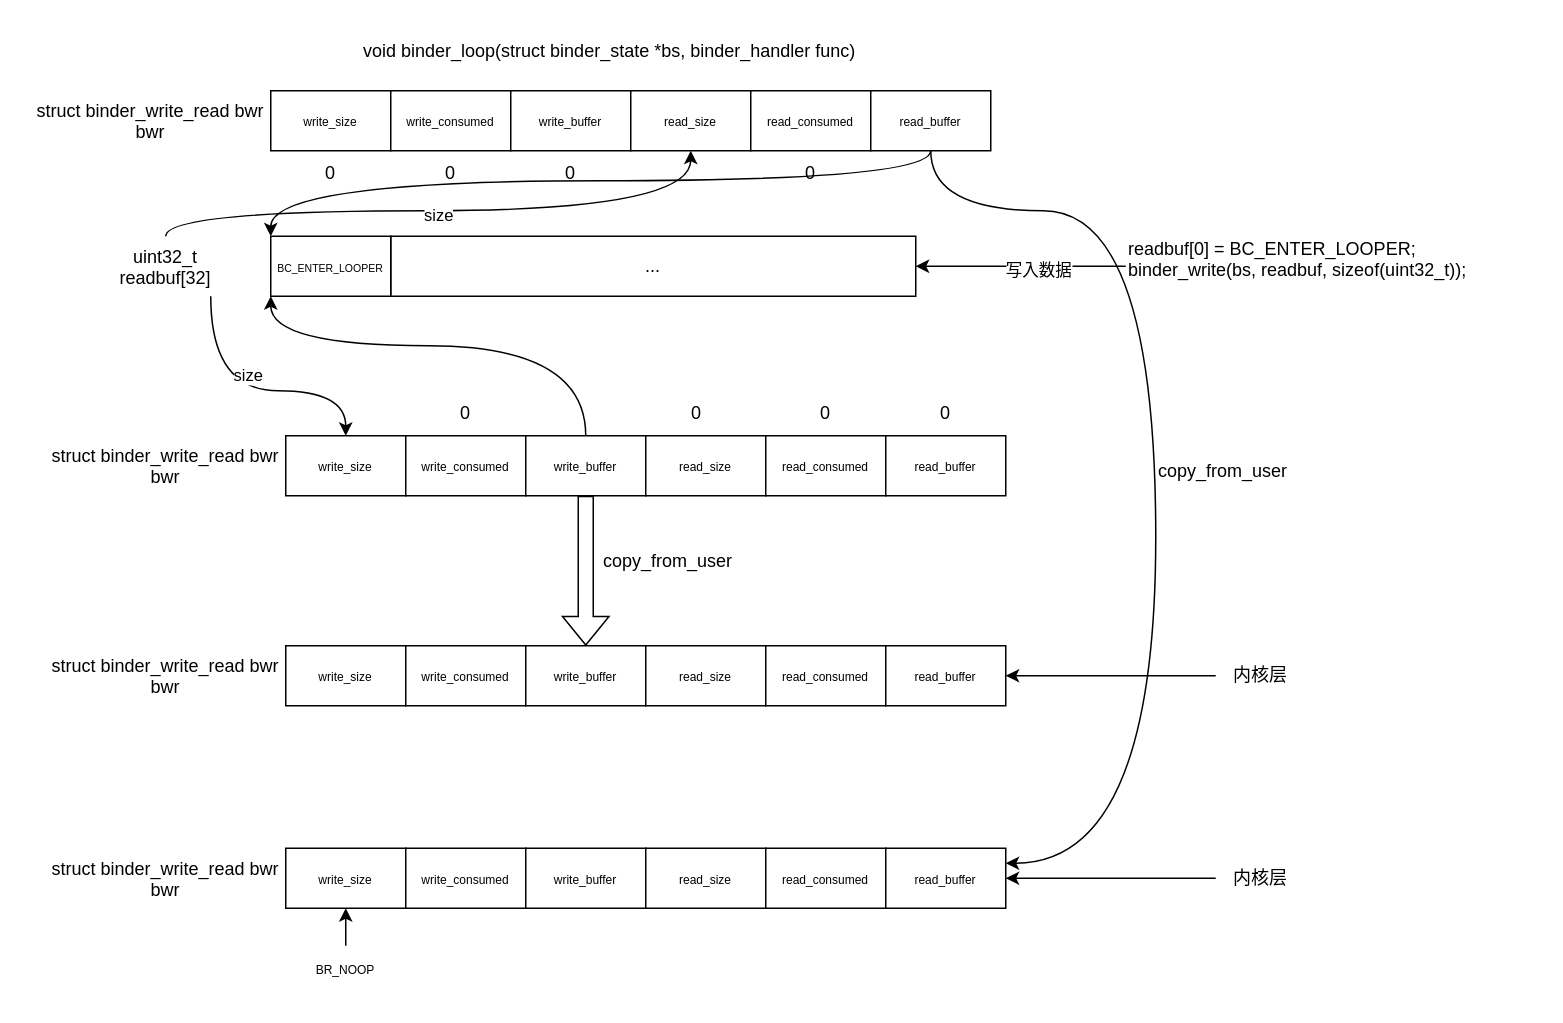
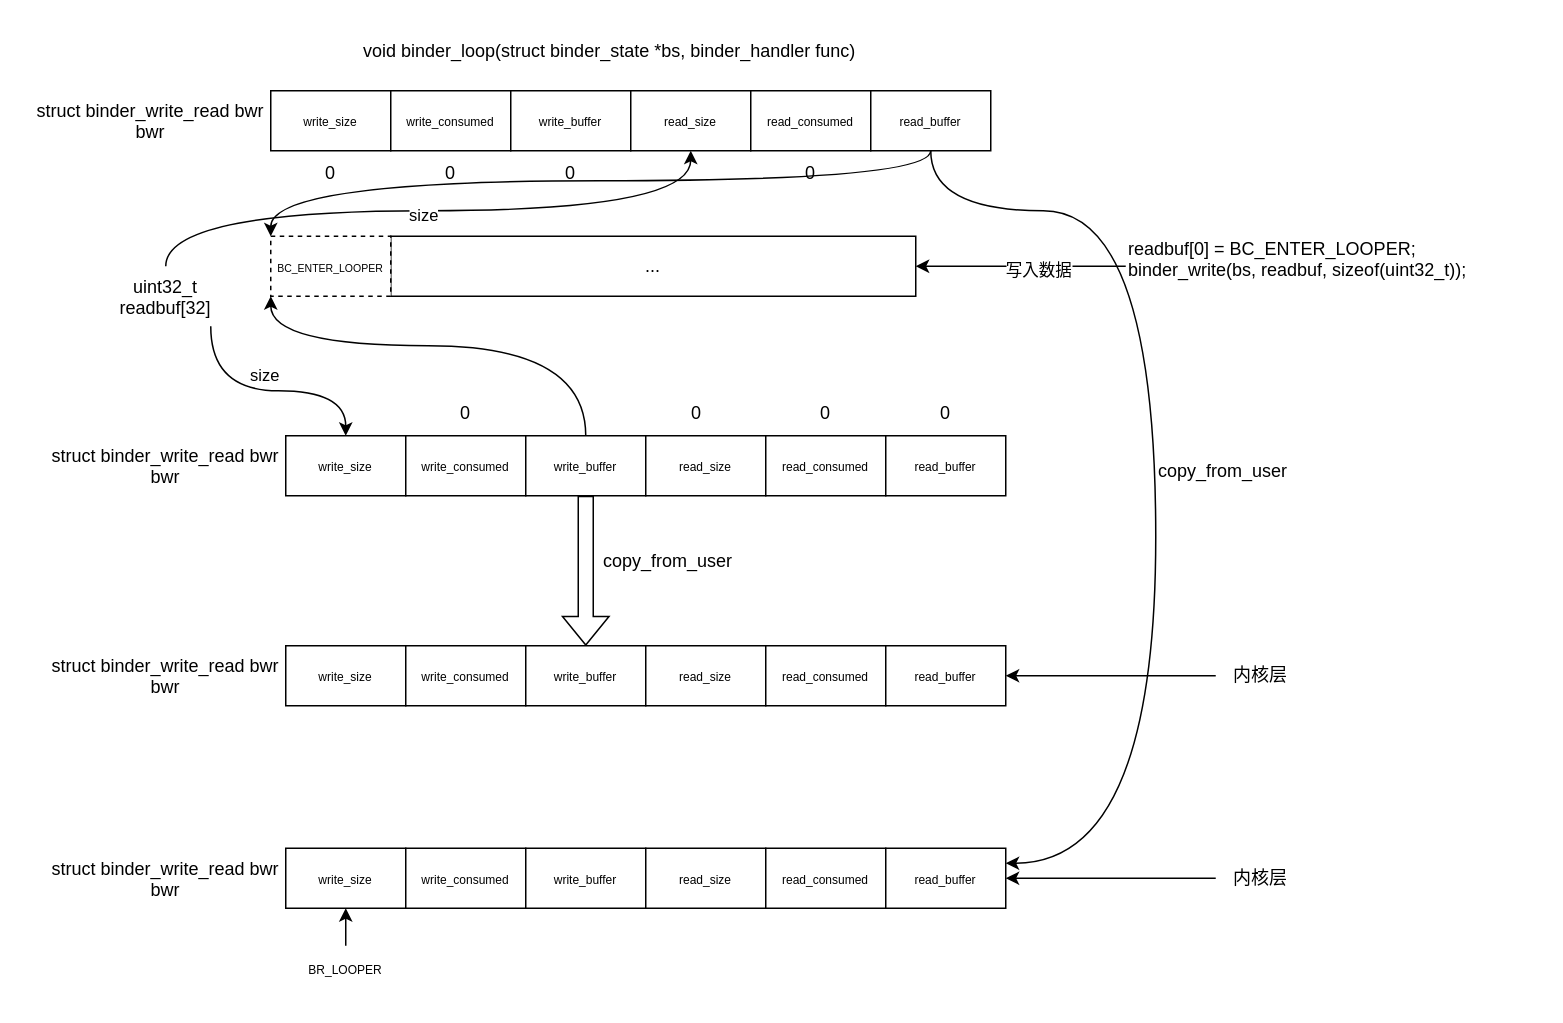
- <mxCell id="16" value="uint32_t&#10;readbuf[32]" style="text;whiteSpace=wrap;align=center;" vertex="1" parent="1"><mxGeometry x="70" y="157" width="80" height="40" as="geometry" /></mxCell>
+ <mxCell id="16" value="uint32_t&#10;readbuf[32]" style="text;whiteSpace=wrap;align=center;" vertex="1" parent="1"><mxGeometry x="70" y="177" width="80" height="40" as="geometry" /></mxCell>
- <mxCell id="18" value="&lt;font style=&quot;font-size: 7px;&quot;&gt;BC_ENTER_LOOPER&lt;/font&gt;" style="rounded=0;whiteSpace=wrap;html=1;" vertex="1" parent="1"><mxGeometry x="180" y="157" width="80" height="40" as="geometry" /></mxCell>
+ <mxCell id="18" value="&lt;font style=&quot;font-size: 7px;&quot;&gt;BC_ENTER_LOOPER&lt;/font&gt;" style="rounded=0;whiteSpace=wrap;html=1;dashed=1;" vertex="1" parent="1"><mxGeometry x="180" y="157" width="80" height="40" as="geometry" /></mxCell>
- <mxCell id="60" value="&lt;font style=&quot;font-size: 8px;&quot;&gt;BR_NOOP&lt;/font&gt;" style="text;html=1;align=center;verticalAlign=middle;whiteSpace=wrap;rounded=0;" vertex="1" parent="1"><mxGeometry x="200" y="630" width="60" height="30" as="geometry" /></mxCell>
+ <mxCell id="60" value="&lt;font style=&quot;font-size: 8px;&quot;&gt;BR_LOOPER&lt;/font&gt;" style="text;html=1;align=center;verticalAlign=middle;whiteSpace=wrap;rounded=0;" vertex="1" parent="1"><mxGeometry x="200" y="630" width="60" height="30" as="geometry" /></mxCell>
